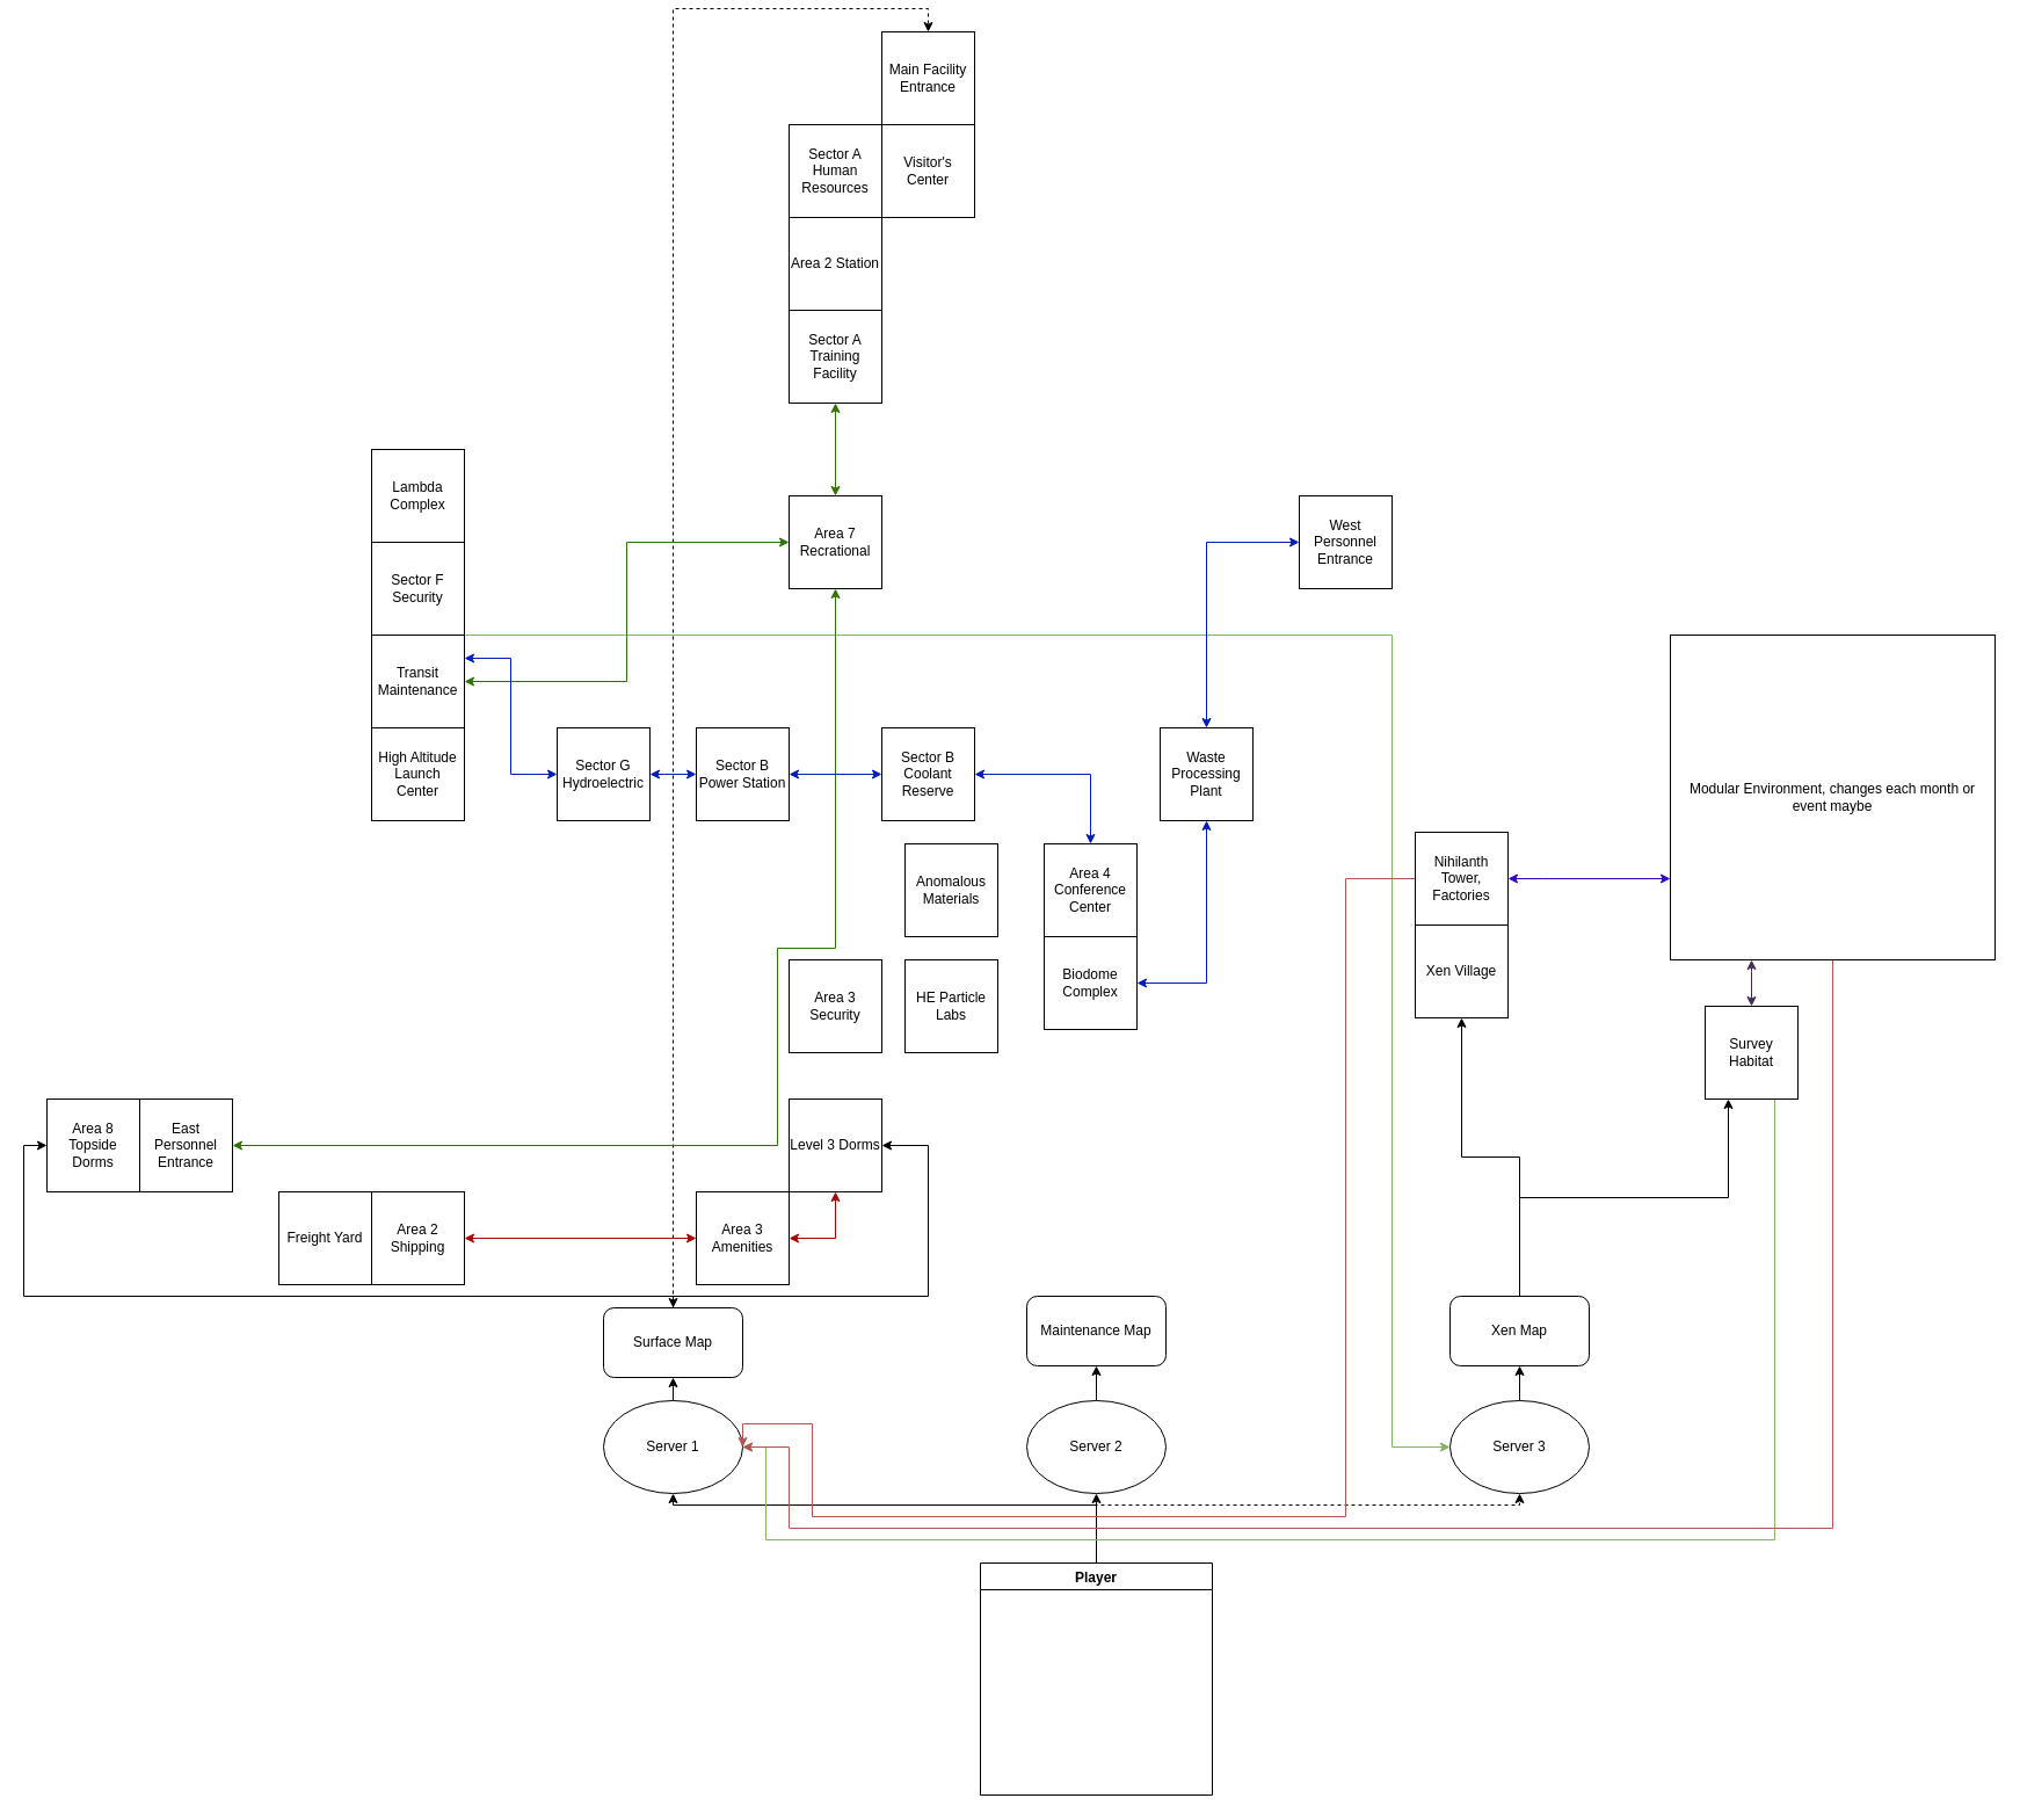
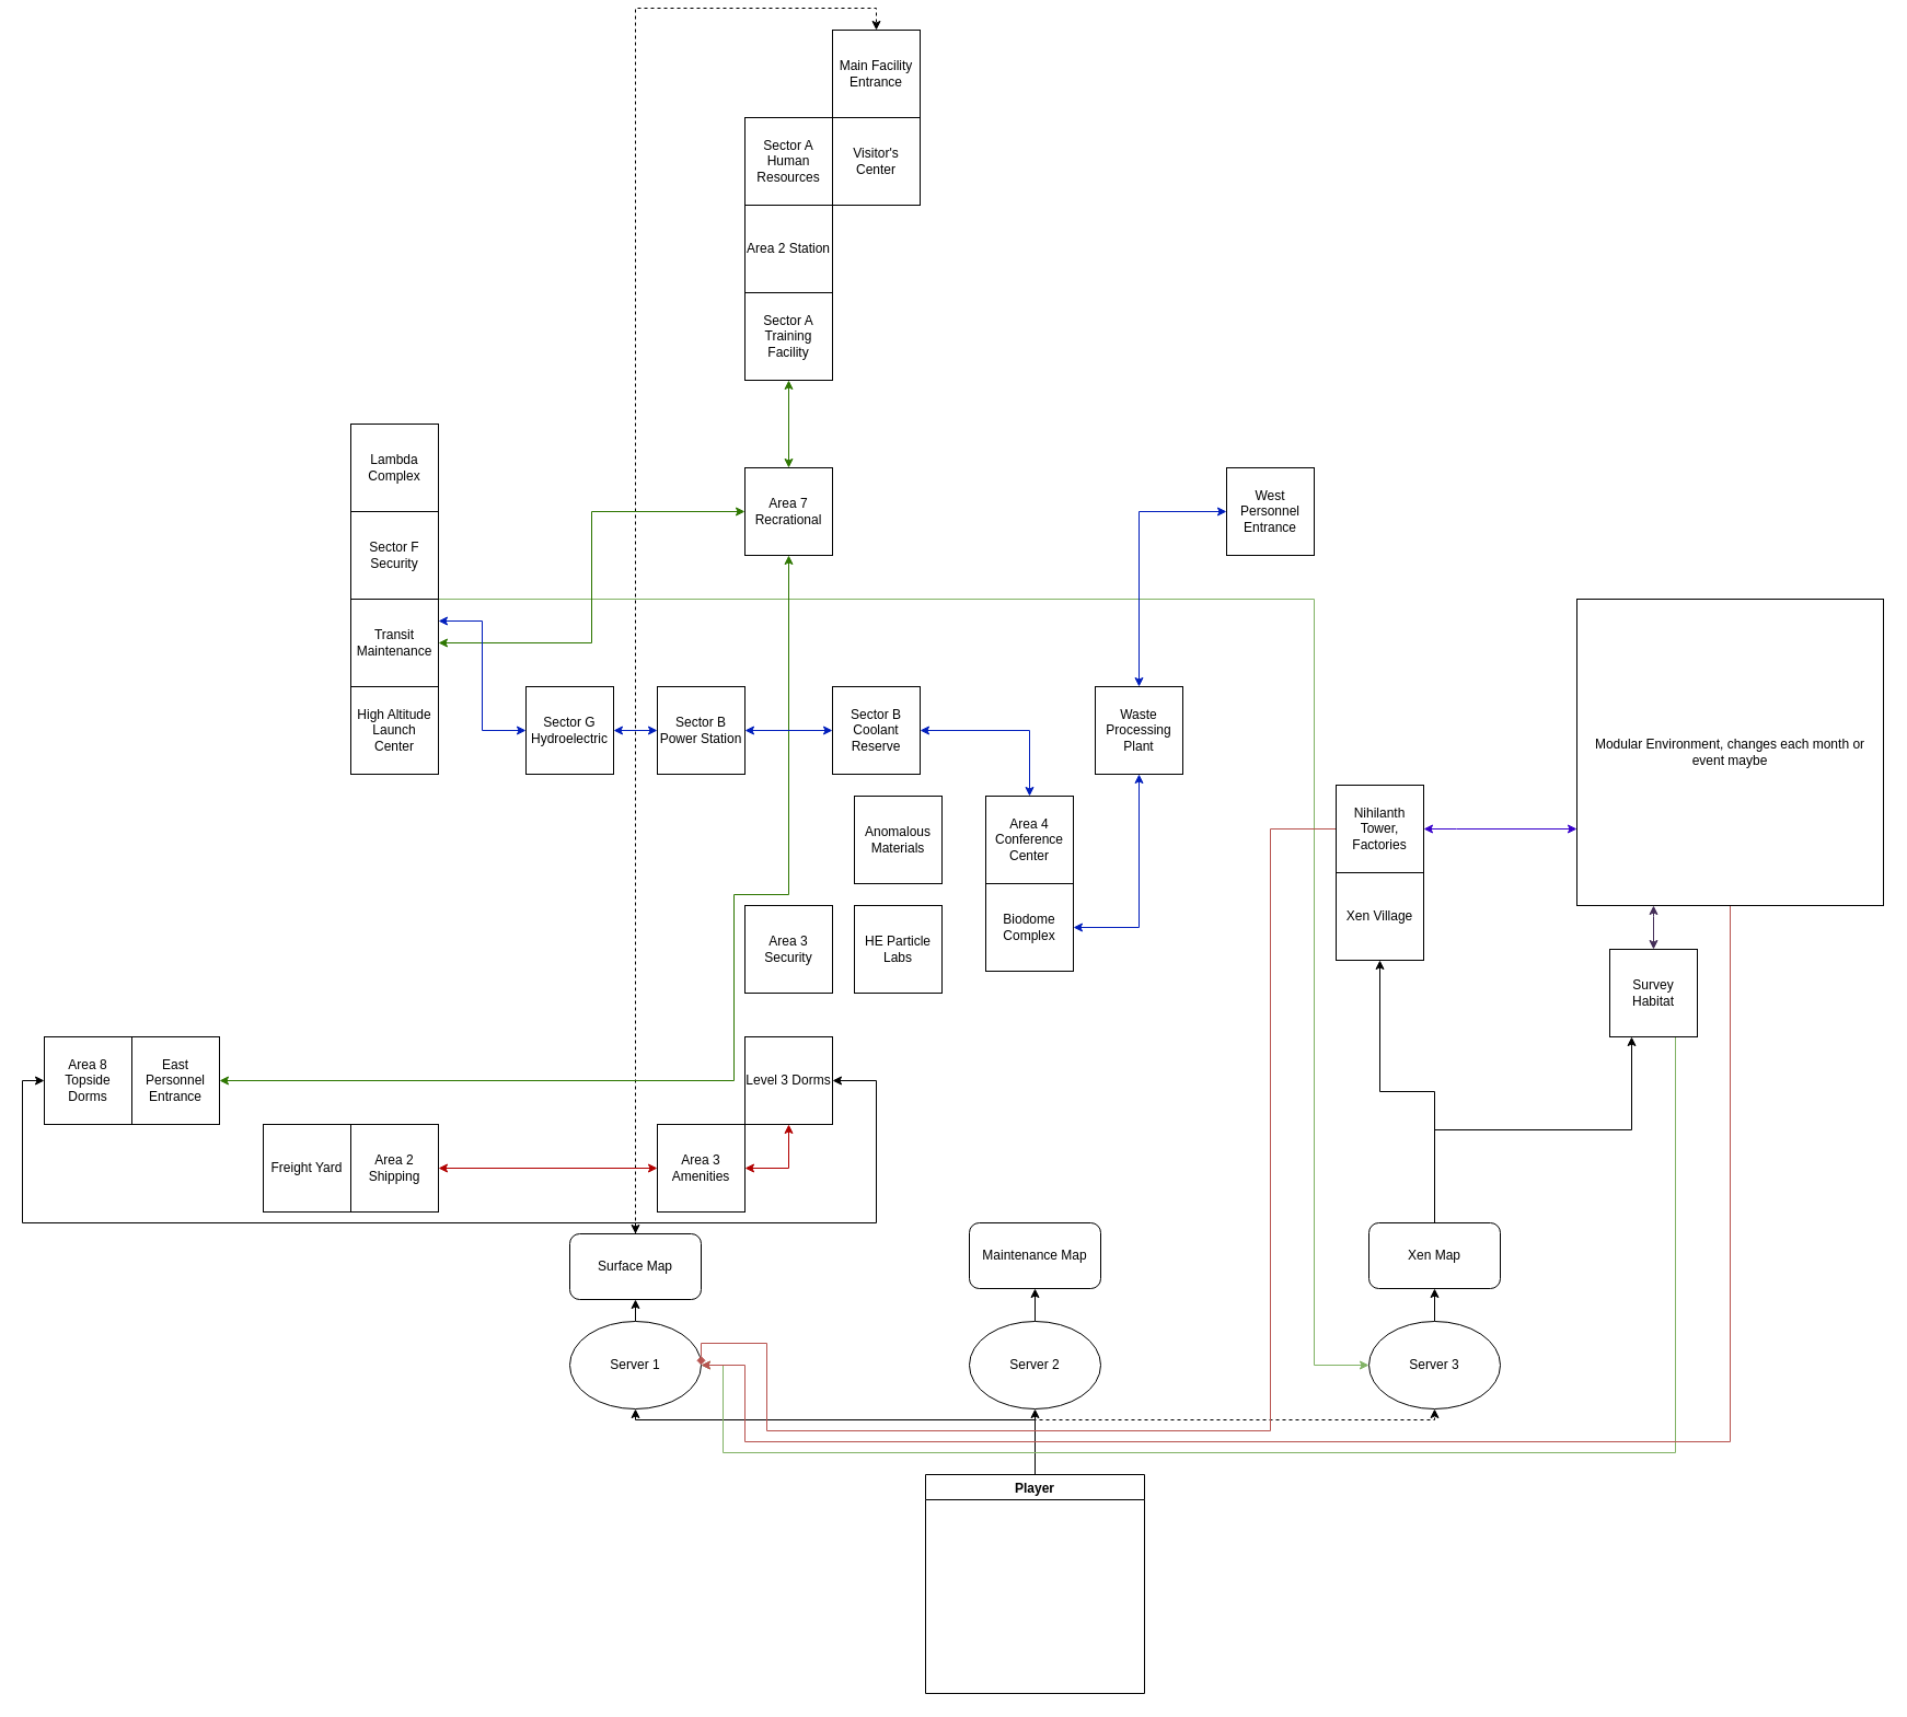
- <mxCell id="33" style="edgeStyle=orthogonalEdgeStyle;rounded=0;orthogonalLoop=1;jettySize=auto;html=1;exitX=0;exitY=0.5;exitDx=0;exitDy=0;entryX=1;entryY=0.5;entryDx=0;entryDy=0;fillColor=#f8cecc;strokeColor=#b85450;gradientColor=#ea6b66;" parent="1" source="34" target="14" edge="1"><mxGeometry relative="1" as="geometry"><mxPoint x="680" y="1240" as="targetPoint" /><Array as="points"><mxPoint x="1160" y="750" /><mxPoint x="1160" y="1300" /><mxPoint x="700" y="1300" /><mxPoint x="700" y="1220" /><mxPoint x="640" y="1220" /></Array></mxGeometry></mxCell>
+ <mxCell id="33" style="edgeStyle=orthogonalEdgeStyle;rounded=0;orthogonalLoop=1;jettySize=auto;html=1;exitX=0;exitY=0.5;exitDx=0;exitDy=0;entryX=1;entryY=0.5;entryDx=0;entryDy=0;fillColor=#f8cecc;strokeColor=#b85450;gradientColor=#ea6b66;endArrow=diamond;" parent="1" source="34" target="14" edge="1"><mxGeometry relative="1" as="geometry"><mxPoint x="680" y="1240" as="targetPoint" /><Array as="points"><mxPoint x="1160" y="750" /><mxPoint x="1160" y="1300" /><mxPoint x="700" y="1300" /><mxPoint x="700" y="1220" /><mxPoint x="640" y="1220" /></Array></mxGeometry></mxCell>
